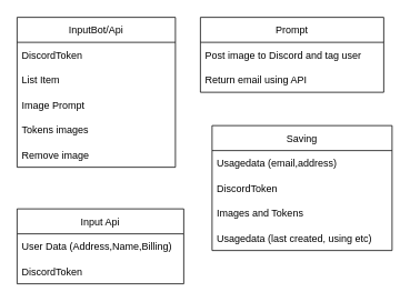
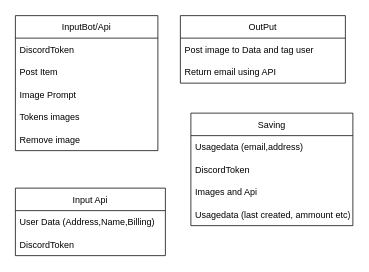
- <mxCell id="8" value="Prompt" style="swimlane;fontStyle=0;childLayout=stackLayout;horizontal=1;startSize=30;horizontalStack=0;resizeParent=1;resizeParentMax=0;resizeLast=0;collapsible=1;marginBottom=0;" parent="1" vertex="1"><mxGeometry x="240" y="20" width="220" height="90" as="geometry" /></mxCell>
+ <mxCell id="8" value="OutPut" style="swimlane;fontStyle=0;childLayout=stackLayout;horizontal=1;startSize=30;horizontalStack=0;resizeParent=1;resizeParentMax=0;resizeLast=0;collapsible=1;marginBottom=0;" parent="1" vertex="1"><mxGeometry x="240" y="20" width="220" height="90" as="geometry" /></mxCell>
- <mxCell id="9" value="Post image to Discord and tag user" style="text;strokeColor=none;fillColor=none;align=left;verticalAlign=middle;spacingLeft=4;spacingRight=4;overflow=hidden;points=[[0,0.5],[1,0.5]];portConstraint=eastwest;rotatable=0;" parent="8" vertex="1"><mxGeometry y="30" width="220" height="30" as="geometry" /></mxCell>
+ <mxCell id="9" value="Post image to Data and tag user" style="text;strokeColor=none;fillColor=none;align=left;verticalAlign=middle;spacingLeft=4;spacingRight=4;overflow=hidden;points=[[0,0.5],[1,0.5]];portConstraint=eastwest;rotatable=0;" parent="8" vertex="1"><mxGeometry y="30" width="220" height="30" as="geometry" /></mxCell>
- <mxCell id="4" value="List Item" style="text;strokeColor=none;fillColor=none;align=left;verticalAlign=middle;spacingLeft=4;spacingRight=4;overflow=hidden;points=[[0,0.5],[1,0.5]];portConstraint=eastwest;rotatable=0;" parent="2" vertex="1"><mxGeometry y="60" width="190" height="30" as="geometry" /></mxCell>
+ <mxCell id="4" value="Post Item" style="text;strokeColor=none;fillColor=none;align=left;verticalAlign=middle;spacingLeft=4;spacingRight=4;overflow=hidden;points=[[0,0.5],[1,0.5]];portConstraint=eastwest;rotatable=0;" parent="2" vertex="1"><mxGeometry y="60" width="190" height="30" as="geometry" /></mxCell>
- <mxCell id="17" value="Images and Tokens" style="text;strokeColor=none;fillColor=none;align=left;verticalAlign=middle;spacingLeft=4;spacingRight=4;overflow=hidden;points=[[0,0.5],[1,0.5]];portConstraint=eastwest;rotatable=0;" parent="14" vertex="1"><mxGeometry y="90" width="216" height="30" as="geometry" /></mxCell>
+ <mxCell id="17" value="Images and Api" style="text;strokeColor=none;fillColor=none;align=left;verticalAlign=middle;spacingLeft=4;spacingRight=4;overflow=hidden;points=[[0,0.5],[1,0.5]];portConstraint=eastwest;rotatable=0;" parent="14" vertex="1"><mxGeometry y="90" width="216" height="30" as="geometry" /></mxCell>
- <mxCell id="18" value="Usagedata (last created, using etc)" style="text;strokeColor=none;fillColor=none;align=left;verticalAlign=middle;spacingLeft=4;spacingRight=4;overflow=hidden;points=[[0,0.5],[1,0.5]];portConstraint=eastwest;rotatable=0;" parent="14" vertex="1"><mxGeometry y="120" width="216" height="30" as="geometry" /></mxCell>
+ <mxCell id="18" value="Usagedata (last created, ammount etc)" style="text;strokeColor=none;fillColor=none;align=left;verticalAlign=middle;spacingLeft=4;spacingRight=4;overflow=hidden;points=[[0,0.5],[1,0.5]];portConstraint=eastwest;rotatable=0;" parent="14" vertex="1"><mxGeometry y="120" width="216" height="30" as="geometry" /></mxCell>
